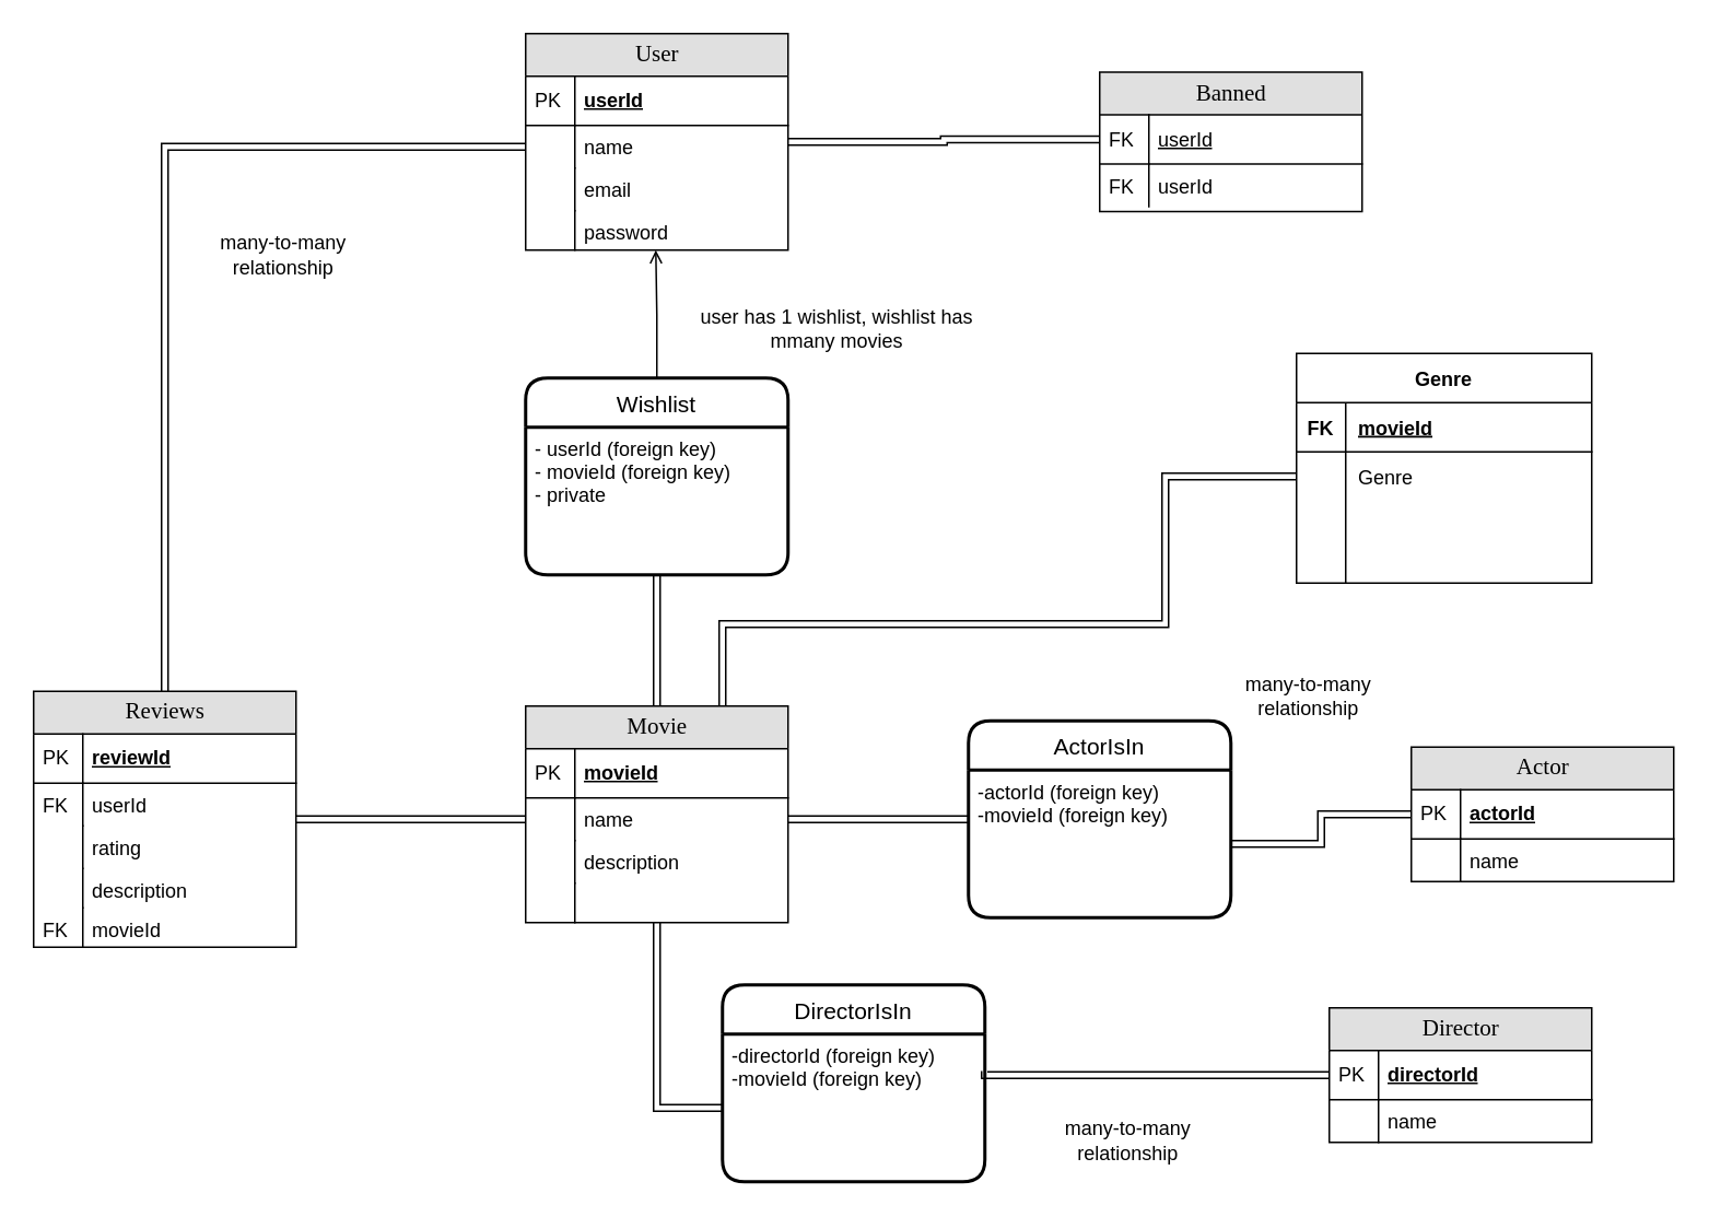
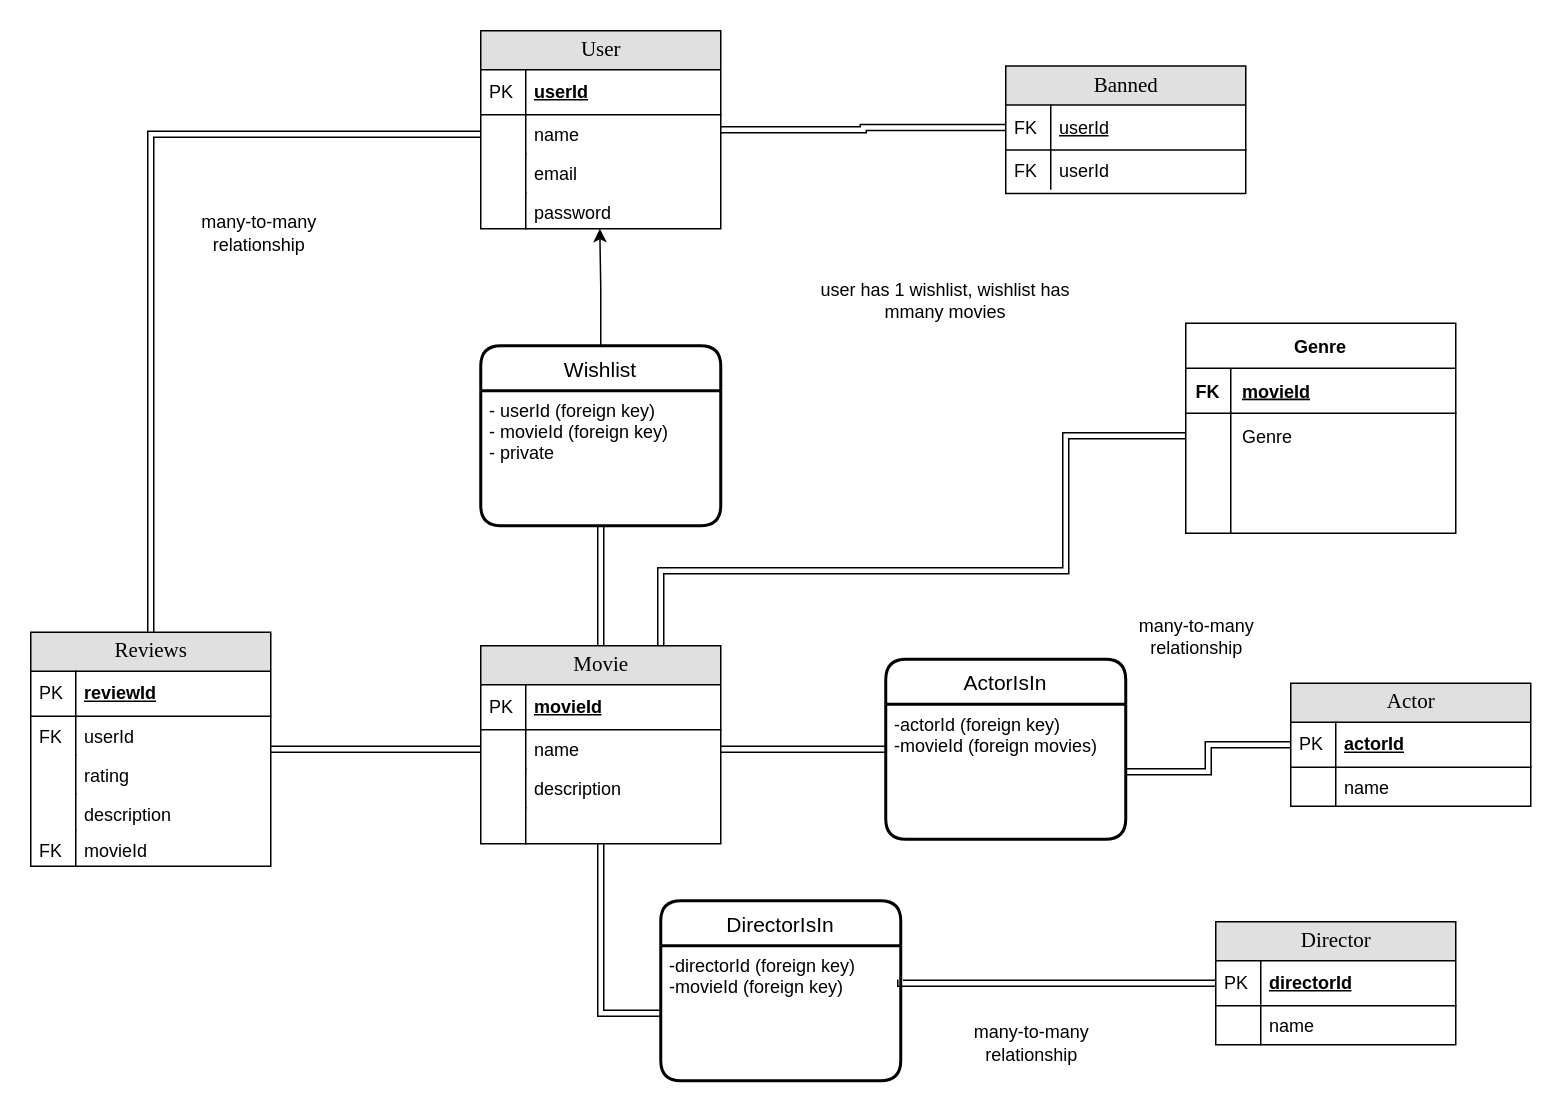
- <mxCell id="52" style="edgeStyle=orthogonalEdgeStyle;rounded=0;orthogonalLoop=1;jettySize=auto;html=1;entryX=0.496;entryY=1;entryDx=0;entryDy=0;entryPerimeter=0;endArrow=open;" edge="1" parent="1" source="53" target="21"><mxGeometry relative="1" as="geometry" /></mxCell>
+ <mxCell id="52" style="edgeStyle=orthogonalEdgeStyle;rounded=0;orthogonalLoop=1;jettySize=auto;html=1;entryX=0.496;entryY=1;entryDx=0;entryDy=0;entryPerimeter=0;" edge="1" parent="1" source="53" target="21"><mxGeometry relative="1" as="geometry" /></mxCell>
- <mxCell id="75" value="user has 1 wishlist, wishlist has mmany movies" style="text;html=1;strokeColor=none;fillColor=none;align=center;verticalAlign=middle;whiteSpace=wrap;rounded=0;" vertex="1" parent="1"><mxGeometry x="410" y="185" width="200" height="30" as="geometry" /></mxCell>
+ <mxCell id="75" value="user has 1 wishlist, wishlist has mmany movies" style="text;html=1;strokeColor=none;fillColor=none;align=center;verticalAlign=middle;whiteSpace=wrap;rounded=0;" vertex="1" parent="1"><mxGeometry x="530" y="185" width="200" height="30" as="geometry" /></mxCell>
- <mxCell id="58" value="-actorId (foreign key)&#10;-movieId (foreign key)" style="align=left;strokeColor=none;fillColor=none;spacingLeft=4;fontSize=12;verticalAlign=top;resizable=0;rotatable=0;part=1;" parent="57" vertex="1"><mxGeometry y="30" width="160" height="90" as="geometry" /></mxCell>
+ <mxCell id="58" value="-actorId (foreign key)&#10;-movieId (foreign movies)" style="align=left;strokeColor=none;fillColor=none;spacingLeft=4;fontSize=12;verticalAlign=top;resizable=0;rotatable=0;part=1;" parent="57" vertex="1"><mxGeometry y="30" width="160" height="90" as="geometry" /></mxCell>
